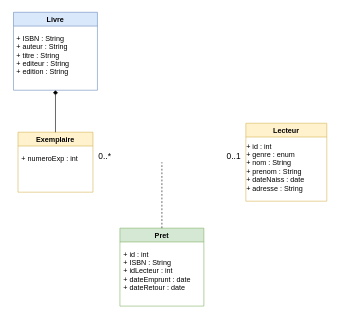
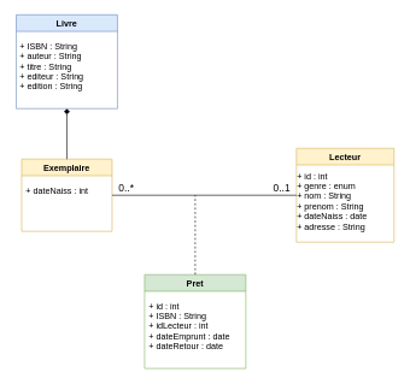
- <mxCell id="13" value="+ numeroExp : int" style="text;strokeColor=none;fillColor=none;align=left;verticalAlign=top;spacingLeft=4;spacingRight=4;overflow=hidden;rotatable=0;points=[[0,0.5],[1,0.5]];portConstraint=eastwest;" vertex="1" parent="1"><mxGeometry x="29" y="250" width="140" height="20" as="geometry" /></mxCell>
+ <mxCell id="13" value="+ dateNaiss : int" style="text;strokeColor=none;fillColor=none;align=left;verticalAlign=top;spacingLeft=4;spacingRight=4;overflow=hidden;rotatable=0;points=[[0,0.5],[1,0.5]];portConstraint=eastwest;" vertex="1" parent="1"><mxGeometry x="29" y="250" width="140" height="20" as="geometry" /></mxCell>
+ <mxCell id="6" value="" style="endArrow=none;html=1;entryX=0;entryY=0.5;entryDx=0;entryDy=0;exitX=1;exitY=0.5;exitDx=0;exitDy=0;" edge="1" parent="1" source="2" target="3"><mxGeometry width="50" height="50" relative="1" as="geometry"><mxPoint x="279" y="400" as="sourcePoint" /><mxPoint x="329" y="350" as="targetPoint" /></mxGeometry></mxCell>
